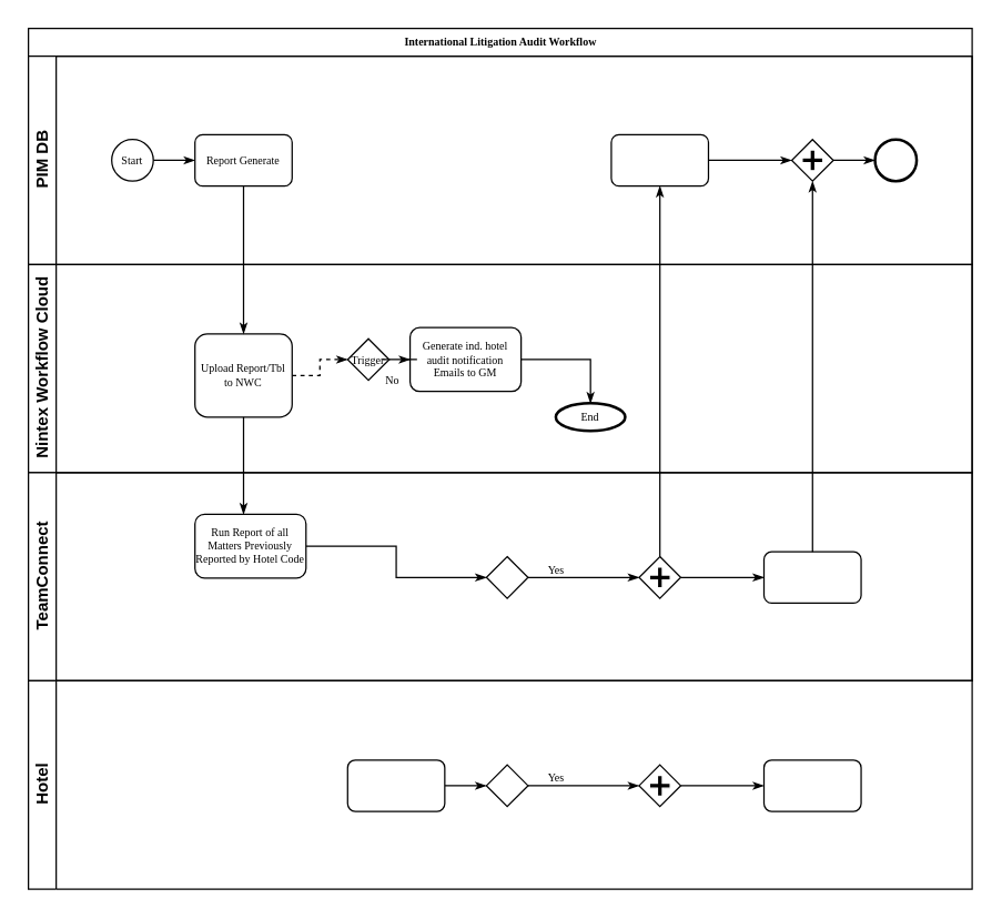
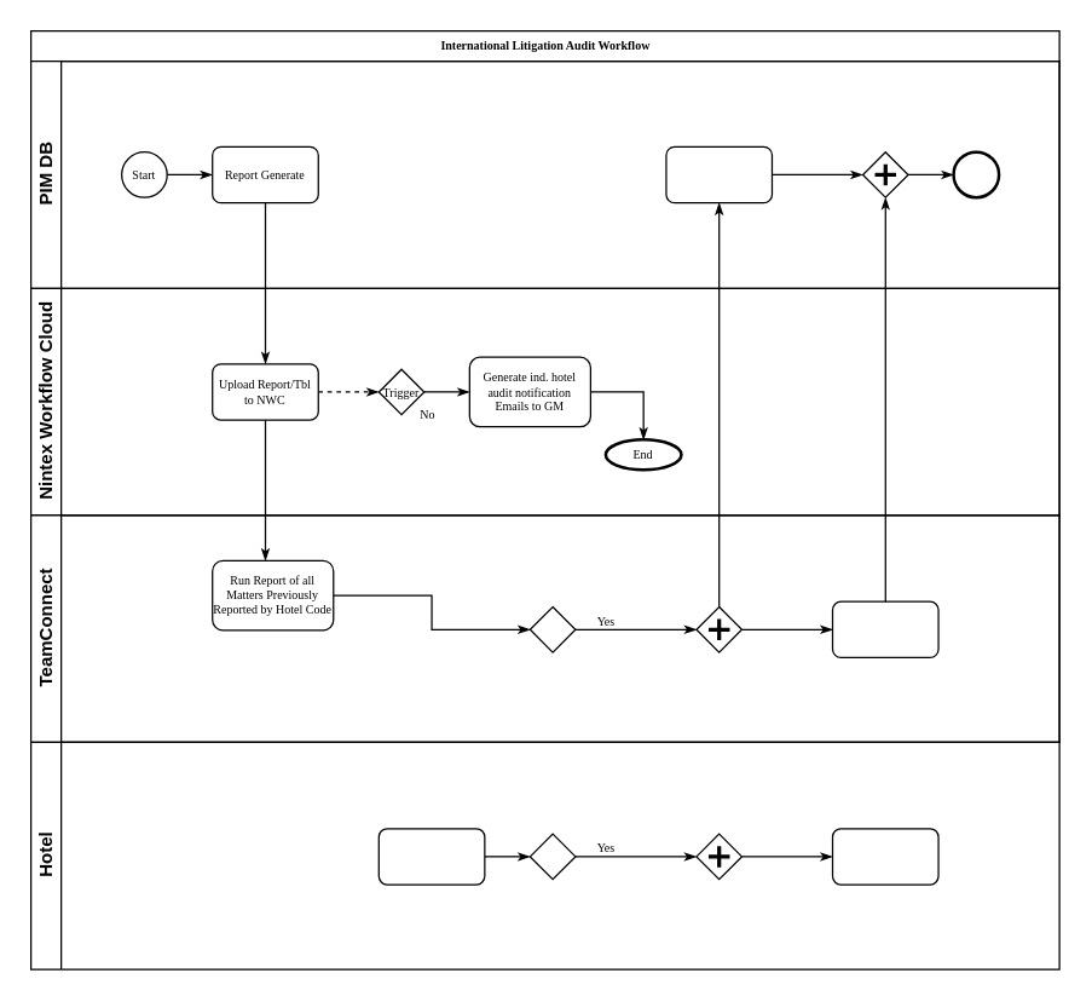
- <mxCell id="16" value="Generate ind. hotel audit notification Emails to GM" style="rounded=1;whiteSpace=wrap;html=1;shadow=0;labelBackgroundColor=none;strokeColor=#000000;strokeWidth=1;fillColor=#ffffff;fontFamily=Verdana;fontSize=8;fontColor=#000000;align=center;" vertex="1" parent="12"><mxGeometry x="275" y="45.5" width="80" height="46" as="geometry" /></mxCell>
+ <mxCell id="16" value="Generate ind. hotel audit notification Emails to GM" style="rounded=1;whiteSpace=wrap;html=1;shadow=0;labelBackgroundColor=none;strokeColor=#000000;strokeWidth=1;fillColor=#ffffff;fontFamily=Verdana;fontSize=8;fontColor=#000000;align=center;" vertex="1" parent="12"><mxGeometry x="290" y="45.5" width="80" height="46" as="geometry" /></mxCell>
- <mxCell id="14" value="Upload Report/Tbl to NWC" style="rounded=1;whiteSpace=wrap;html=1;shadow=0;labelBackgroundColor=none;strokeColor=#000000;strokeWidth=1;fillColor=#ffffff;fontFamily=Verdana;fontSize=8;fontColor=#000000;align=center;" vertex="1" parent="12"><mxGeometry x="120" y="50.0" width="70" height="60" as="geometry" /></mxCell>
+ <mxCell id="14" value="Upload Report/Tbl to NWC" style="rounded=1;whiteSpace=wrap;html=1;shadow=0;labelBackgroundColor=none;strokeColor=#000000;strokeWidth=1;fillColor=#ffffff;fontFamily=Verdana;fontSize=8;fontColor=#000000;align=center;" vertex="1" parent="12"><mxGeometry x="120" y="50.0" width="70" height="37" as="geometry" /></mxCell>
